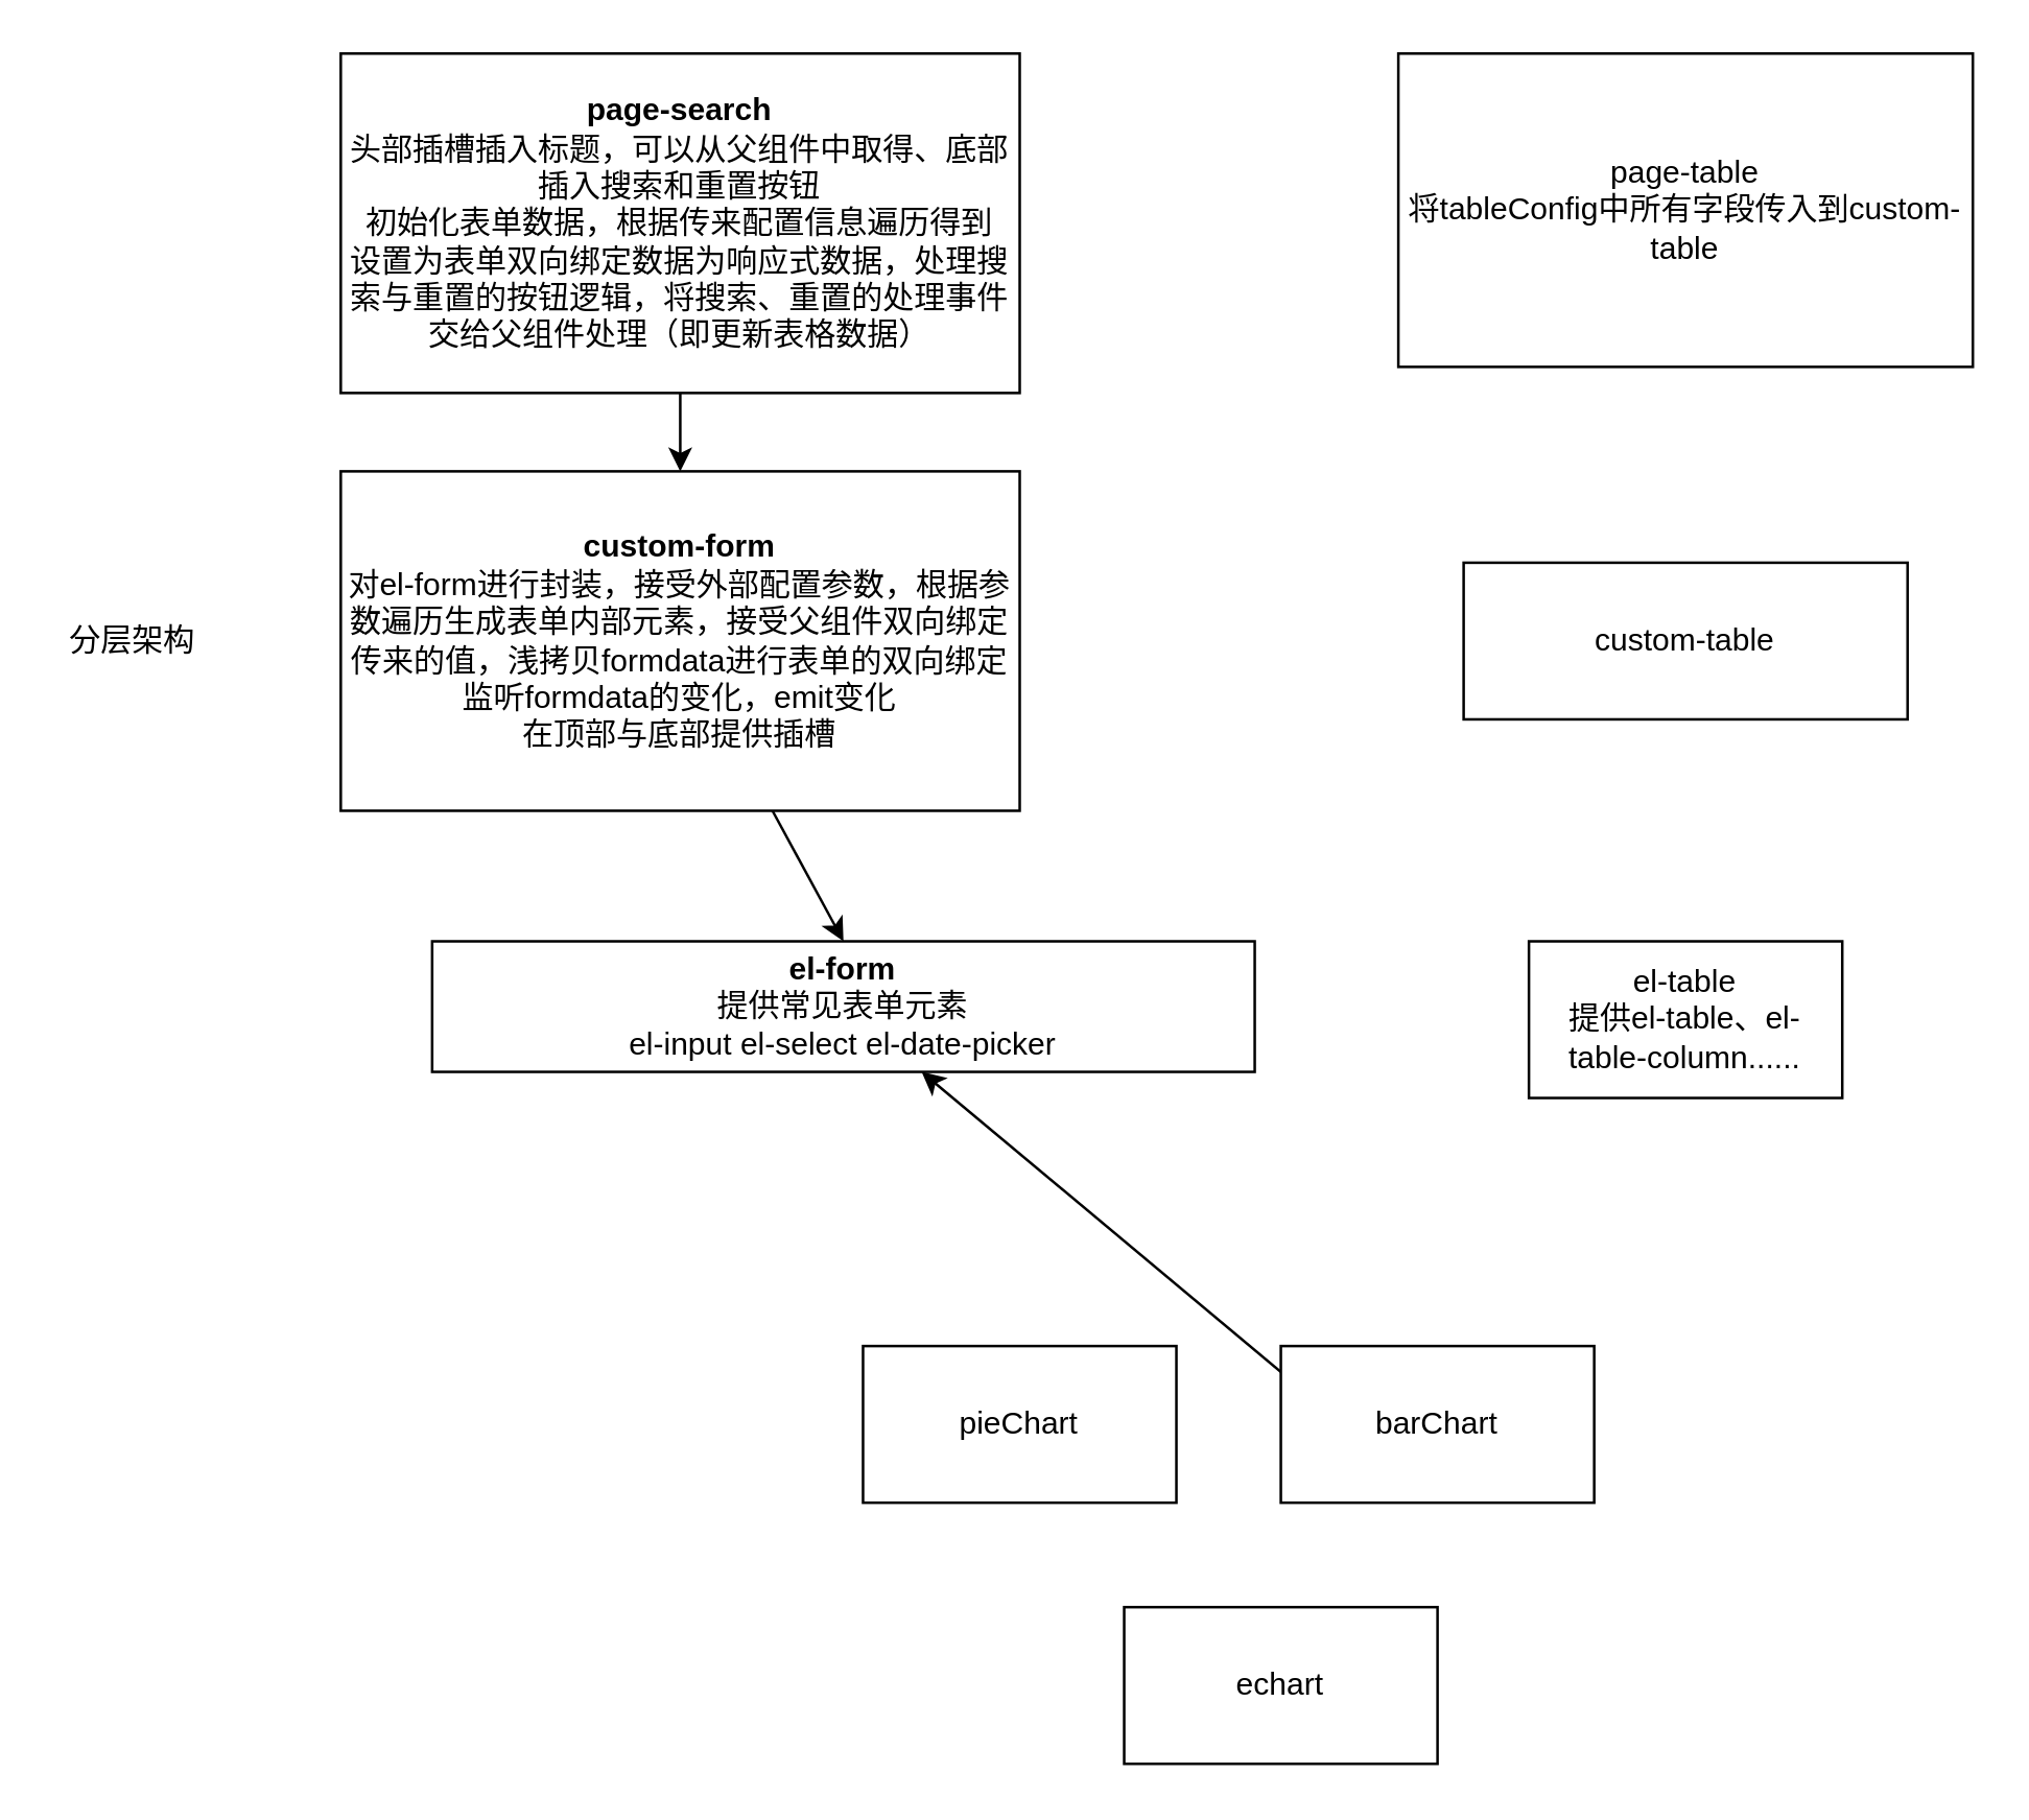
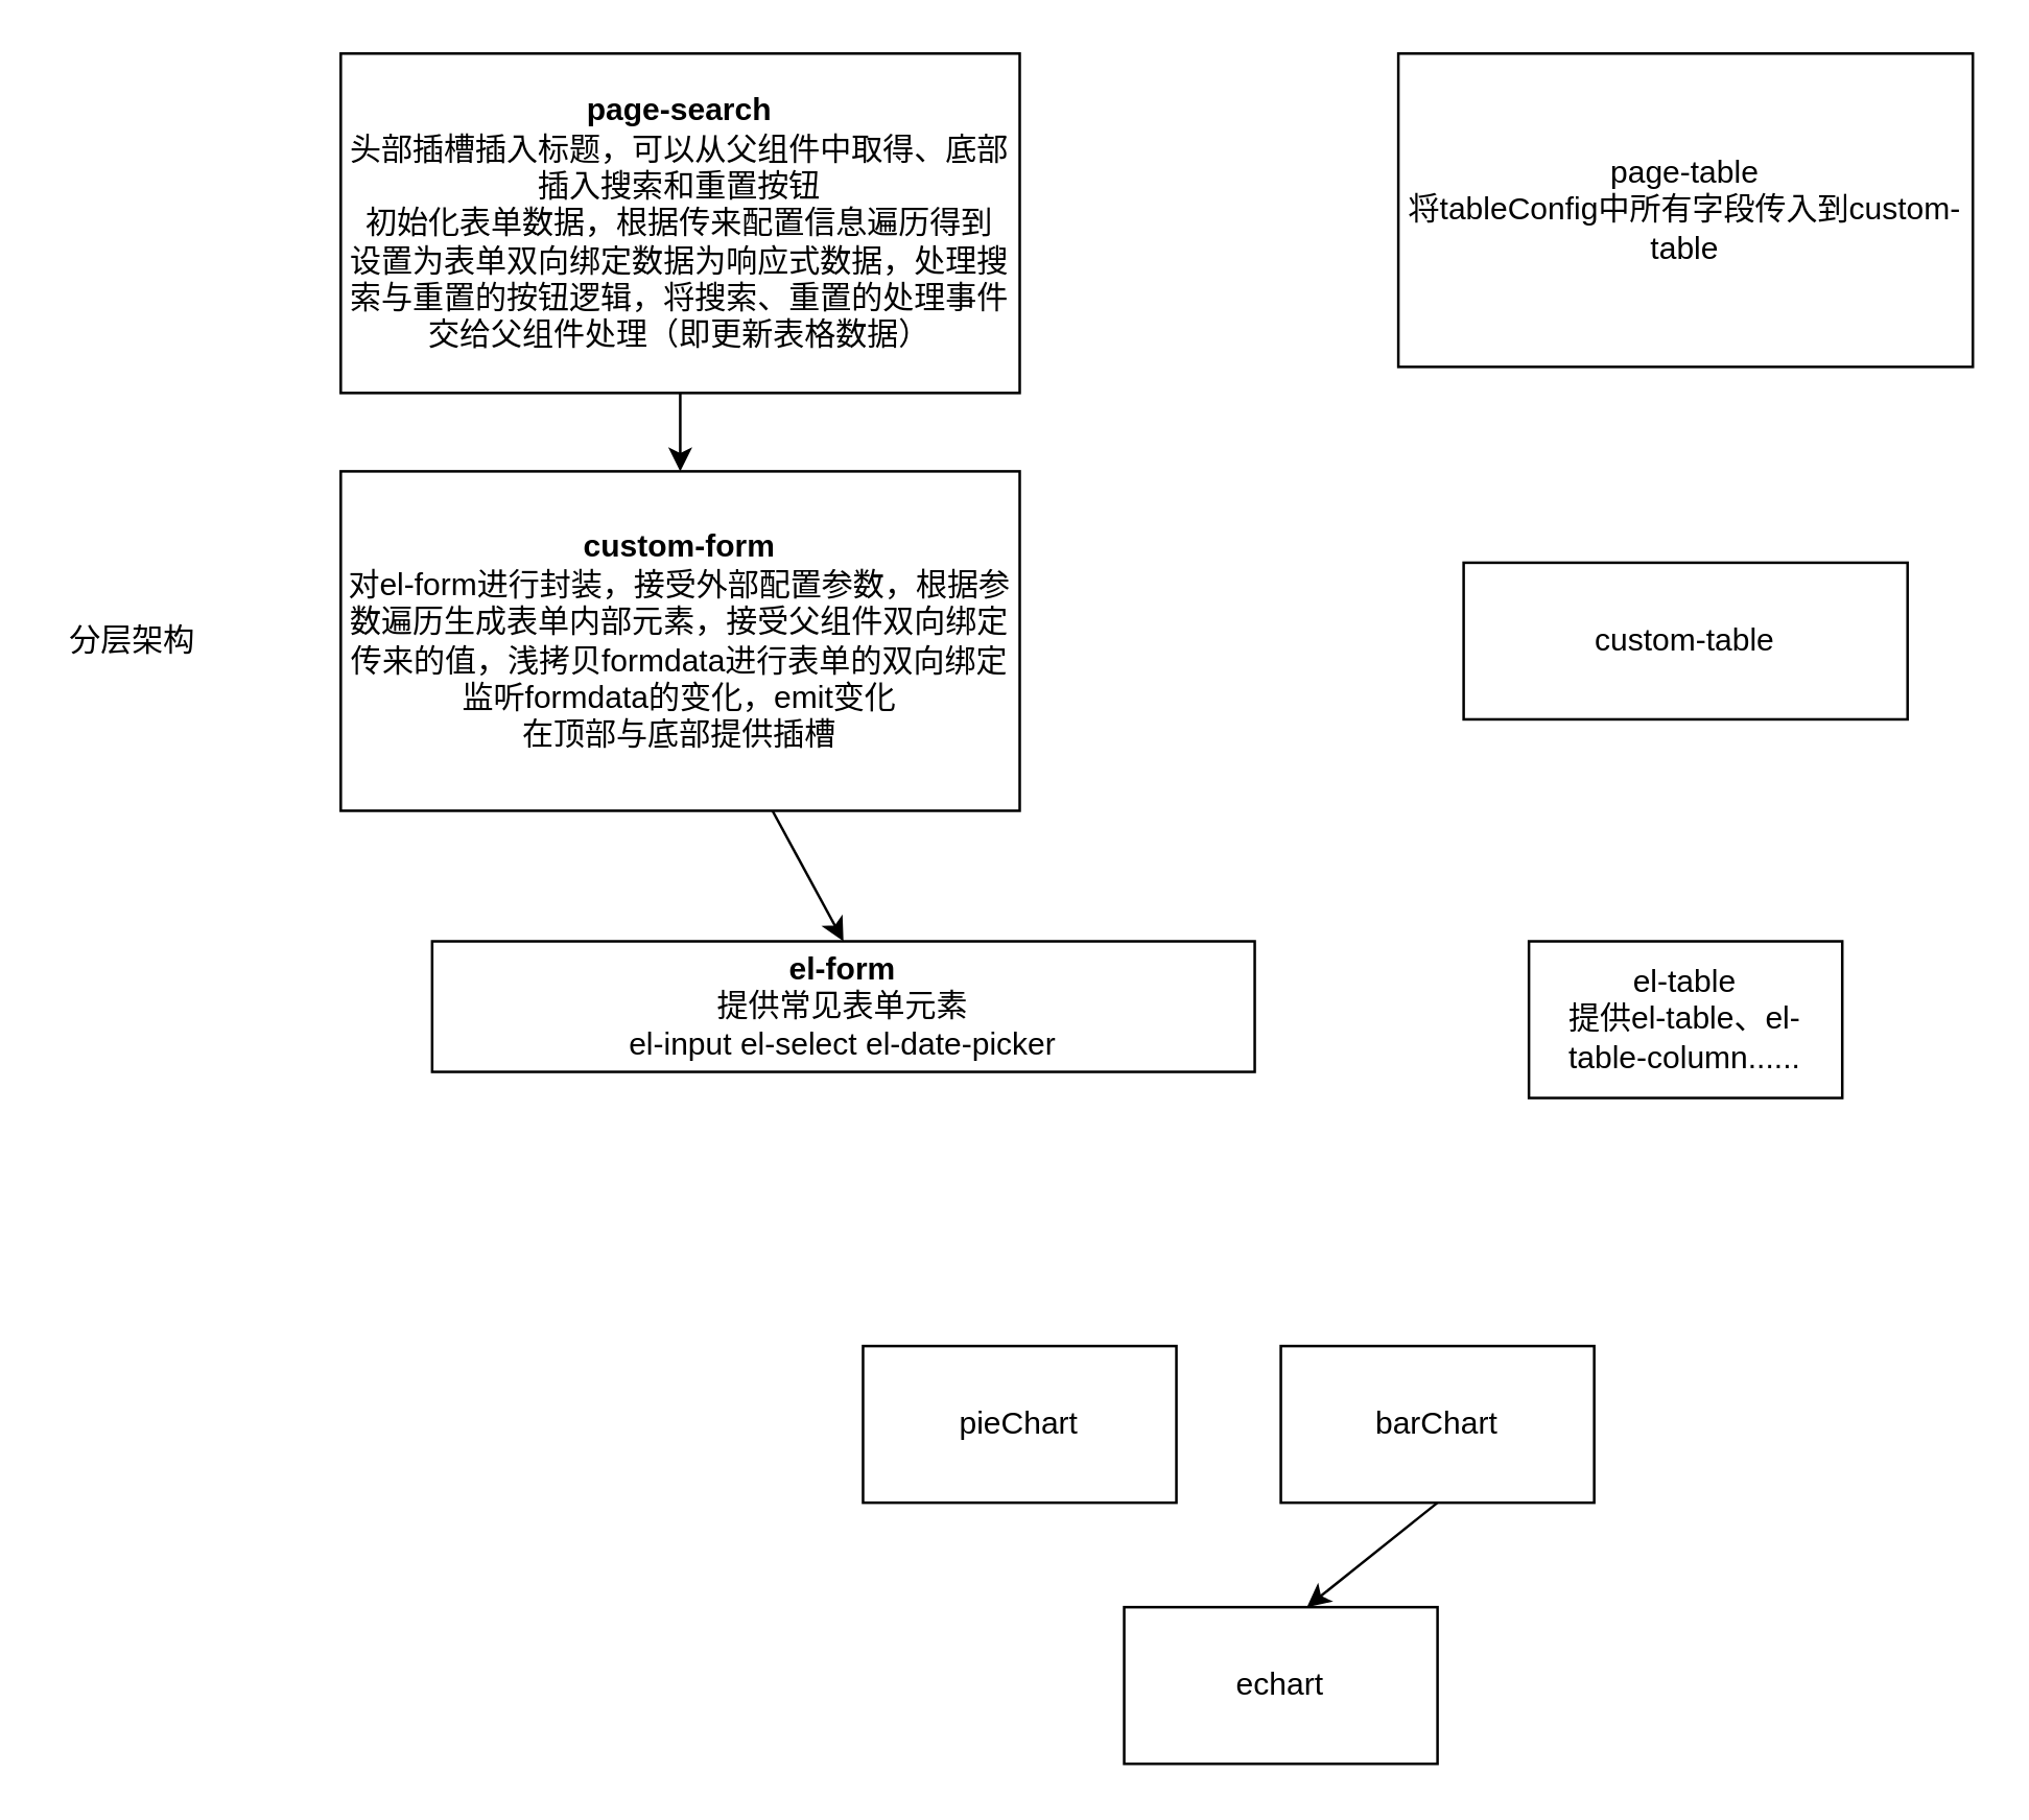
- <mxCell id="12" style="edgeStyle=none;html=1;exitX=0.5;exitY=1;exitDx=0;exitDy=0;" edge="1" parent="1" source="13" target="7"><mxGeometry relative="1" as="geometry" /></mxCell>
+ <mxCell id="12" style="edgeStyle=none;html=1;exitX=0.5;exitY=1;exitDx=0;exitDy=0;entryX=0.583;entryY=0;entryDx=0;entryDy=0;entryPerimeter=0;" edge="1" parent="1" source="13" target="14"><mxGeometry relative="1" as="geometry" /></mxCell>
